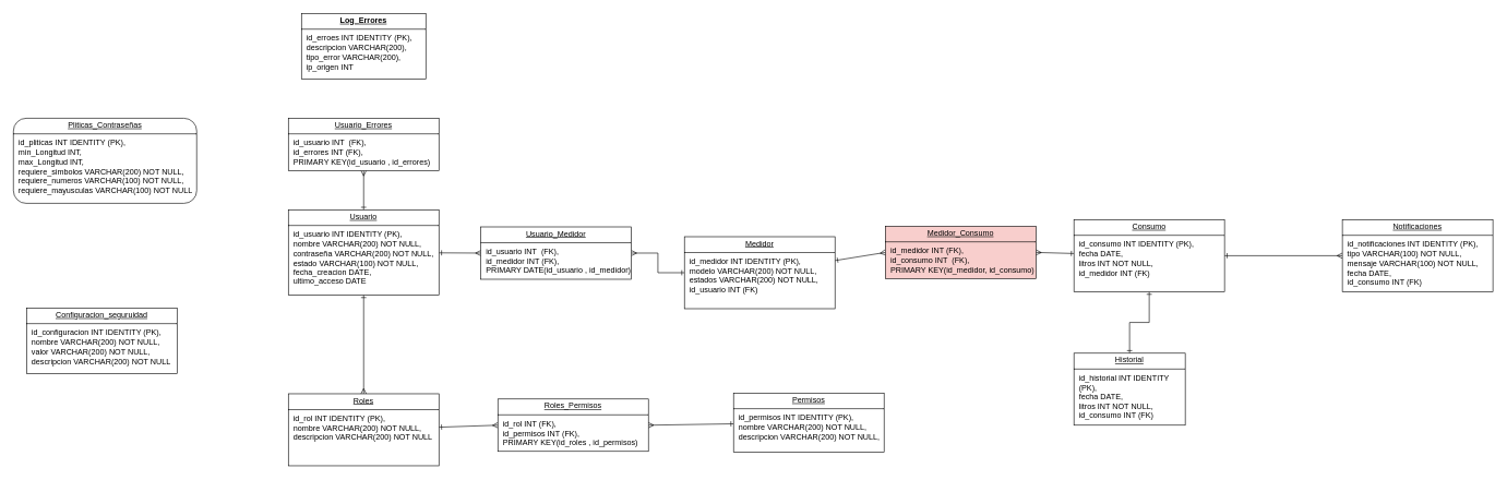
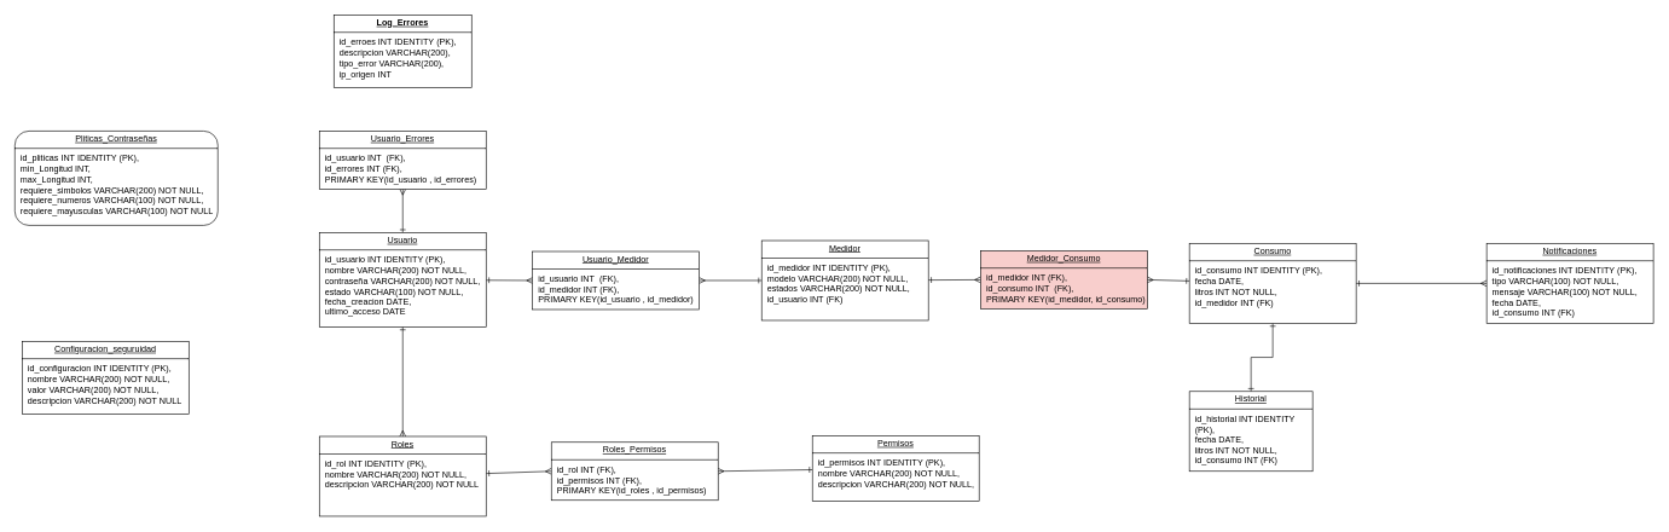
- <mxCell id="21" value="&lt;p style=&quot;margin:0px;margin-top:4px;text-align:center;text-decoration:underline;&quot;&gt;Usuario_Medidor&lt;/p&gt;&lt;hr size=&quot;1&quot; style=&quot;border-style:solid;&quot;&gt;&lt;p style=&quot;margin:0px;margin-left:8px;&quot;&gt;id_usuario INT&amp;nbsp; (FK),&lt;/p&gt;&lt;p style=&quot;margin:0px;margin-left:8px;&quot;&gt;&lt;span style=&quot;background-color: transparent; color: light-dark(rgb(0, 0, 0), rgb(255, 255, 255));&quot;&gt;id_medidor&lt;/span&gt;&lt;span style=&quot;background-color: transparent; color: light-dark(rgb(0, 0, 0), rgb(255, 255, 255));&quot;&gt;&amp;nbsp;&lt;/span&gt;INT (FK),&lt;/p&gt;&lt;p style=&quot;margin:0px;margin-left:8px;&quot;&gt;PRIMARY DATE(id_usuario , id_medidor)&lt;/p&gt;" style="verticalAlign=top;align=left;overflow=fill;html=1;whiteSpace=wrap;" vertex="1" parent="1"><mxGeometry x="734" y="346" width="230" height="80" as="geometry" /></mxCell>
+ <mxCell id="21" value="&lt;p style=&quot;margin:0px;margin-top:4px;text-align:center;text-decoration:underline;&quot;&gt;Usuario_Medidor&lt;/p&gt;&lt;hr size=&quot;1&quot; style=&quot;border-style:solid;&quot;&gt;&lt;p style=&quot;margin:0px;margin-left:8px;&quot;&gt;id_usuario INT&amp;nbsp; (FK),&lt;/p&gt;&lt;p style=&quot;margin:0px;margin-left:8px;&quot;&gt;&lt;span style=&quot;background-color: transparent; color: light-dark(rgb(0, 0, 0), rgb(255, 255, 255));&quot;&gt;id_medidor&lt;/span&gt;&lt;span style=&quot;background-color: transparent; color: light-dark(rgb(0, 0, 0), rgb(255, 255, 255));&quot;&gt;&amp;nbsp;&lt;/span&gt;INT (FK),&lt;/p&gt;&lt;p style=&quot;margin:0px;margin-left:8px;&quot;&gt;PRIMARY KEY(id_usuario , id_medidor)&lt;/p&gt;" style="verticalAlign=top;align=left;overflow=fill;html=1;whiteSpace=wrap;" vertex="1" parent="1"><mxGeometry x="734" y="346" width="230" height="80" as="geometry" /></mxCell>
- <mxCell id="11" value="&lt;p style=&quot;margin:0px;margin-top:4px;text-align:center;text-decoration:underline;&quot;&gt;Medidor&lt;/p&gt;&lt;hr size=&quot;1&quot; style=&quot;border-style:solid;&quot;&gt;&lt;p style=&quot;margin:0px;margin-left:8px;&quot;&gt;id_medidor INT IDENTITY (PK),&lt;/p&gt;&lt;p style=&quot;margin:0px;margin-left:8px;&quot;&gt;modelo VARCHAR(200) NOT NULL,&lt;/p&gt;&lt;p style=&quot;margin:0px;margin-left:8px;&quot;&gt;estados VARCHAR(200)&amp;nbsp;&lt;span style=&quot;background-color: transparent; color: light-dark(rgb(0, 0, 0), rgb(255, 255, 255));&quot;&gt;NOT NULL,&lt;/span&gt;&lt;/p&gt;&lt;p style=&quot;margin:0px;margin-left:8px;&quot;&gt;&lt;span style=&quot;background-color: transparent; color: light-dark(rgb(0, 0, 0), rgb(255, 255, 255));&quot;&gt;id_usuario INT (FK)&lt;/span&gt;&lt;/p&gt;" style="verticalAlign=top;align=left;overflow=fill;html=1;whiteSpace=wrap;" vertex="1" parent="1"><mxGeometry x="1045" y="361" width="230" height="110" as="geometry" /></mxCell>
+ <mxCell id="11" value="&lt;p style=&quot;margin:0px;margin-top:4px;text-align:center;text-decoration:underline;&quot;&gt;Medidor&lt;/p&gt;&lt;hr size=&quot;1&quot; style=&quot;border-style:solid;&quot;&gt;&lt;p style=&quot;margin:0px;margin-left:8px;&quot;&gt;id_medidor INT IDENTITY (PK),&lt;/p&gt;&lt;p style=&quot;margin:0px;margin-left:8px;&quot;&gt;modelo VARCHAR(200) NOT NULL,&lt;/p&gt;&lt;p style=&quot;margin:0px;margin-left:8px;&quot;&gt;estados VARCHAR(200)&amp;nbsp;&lt;span style=&quot;background-color: transparent; color: light-dark(rgb(0, 0, 0), rgb(255, 255, 255));&quot;&gt;NOT NULL,&lt;/span&gt;&lt;/p&gt;&lt;p style=&quot;margin:0px;margin-left:8px;&quot;&gt;&lt;span style=&quot;background-color: transparent; color: light-dark(rgb(0, 0, 0), rgb(255, 255, 255));&quot;&gt;id_usuario INT (FK)&lt;/span&gt;&lt;/p&gt;" style="verticalAlign=top;align=left;overflow=fill;html=1;whiteSpace=wrap;" vertex="1" parent="1"><mxGeometry x="1050" y="331" width="230" height="110" as="geometry" /></mxCell>
- <mxCell id="25" value="&lt;p style=&quot;margin:0px;margin-top:4px;text-align:center;text-decoration:underline;&quot;&gt;Configuracion_seguruidad&lt;/p&gt;&lt;hr size=&quot;1&quot; style=&quot;border-style:solid;&quot;&gt;&lt;p style=&quot;margin:0px;margin-left:8px;&quot;&gt;id_configuracion INT IDENTITY (PK),&lt;/p&gt;&lt;p style=&quot;margin:0px;margin-left:8px;&quot;&gt;nombre VARCHAR(200) NOT NULL,&lt;/p&gt;&lt;p style=&quot;margin:0px;margin-left:8px;&quot;&gt;valor VARCHAR(200)&amp;nbsp;&lt;span style=&quot;background-color: transparent; color: light-dark(rgb(0, 0, 0), rgb(255, 255, 255));&quot;&gt;NOT NULL&lt;/span&gt;&lt;span style=&quot;background-color: transparent; color: light-dark(rgb(0, 0, 0), rgb(255, 255, 255));&quot;&gt;,&lt;/span&gt;&lt;/p&gt;&lt;p style=&quot;margin:0px;margin-left:8px;&quot;&gt;descripcion&amp;nbsp;&lt;span style=&quot;background-color: transparent; color: light-dark(rgb(0, 0, 0), rgb(255, 255, 255));&quot;&gt;VARCHAR(200)&amp;nbsp;&lt;/span&gt;&lt;span style=&quot;background-color: transparent; color: light-dark(rgb(0, 0, 0), rgb(255, 255, 255));&quot;&gt;NOT NULL&lt;/span&gt;&lt;/p&gt;" style="verticalAlign=top;align=left;overflow=fill;html=1;whiteSpace=wrap;" vertex="1" parent="1"><mxGeometry x="40" y="470" width="230" height="100" as="geometry" /></mxCell>
+ <mxCell id="25" value="&lt;p style=&quot;margin:0px;margin-top:4px;text-align:center;text-decoration:underline;&quot;&gt;Configuracion_seguruidad&lt;/p&gt;&lt;hr size=&quot;1&quot; style=&quot;border-style:solid;&quot;&gt;&lt;p style=&quot;margin:0px;margin-left:8px;&quot;&gt;id_configuracion INT IDENTITY (PK),&lt;/p&gt;&lt;p style=&quot;margin:0px;margin-left:8px;&quot;&gt;nombre VARCHAR(200) NOT NULL,&lt;/p&gt;&lt;p style=&quot;margin:0px;margin-left:8px;&quot;&gt;valor VARCHAR(200)&amp;nbsp;&lt;span style=&quot;background-color: transparent; color: light-dark(rgb(0, 0, 0), rgb(255, 255, 255));&quot;&gt;NOT NULL&lt;/span&gt;&lt;span style=&quot;background-color: transparent; color: light-dark(rgb(0, 0, 0), rgb(255, 255, 255));&quot;&gt;,&lt;/span&gt;&lt;/p&gt;&lt;p style=&quot;margin:0px;margin-left:8px;&quot;&gt;descripcion&amp;nbsp;&lt;span style=&quot;background-color: transparent; color: light-dark(rgb(0, 0, 0), rgb(255, 255, 255));&quot;&gt;VARCHAR(200)&amp;nbsp;&lt;/span&gt;&lt;span style=&quot;background-color: transparent; color: light-dark(rgb(0, 0, 0), rgb(255, 255, 255));&quot;&gt;NOT NULL&lt;/span&gt;&lt;/p&gt;" style="verticalAlign=top;align=left;overflow=fill;html=1;whiteSpace=wrap;" vertex="1" parent="1"><mxGeometry x="30" y="470" width="230" height="100" as="geometry" /></mxCell>
